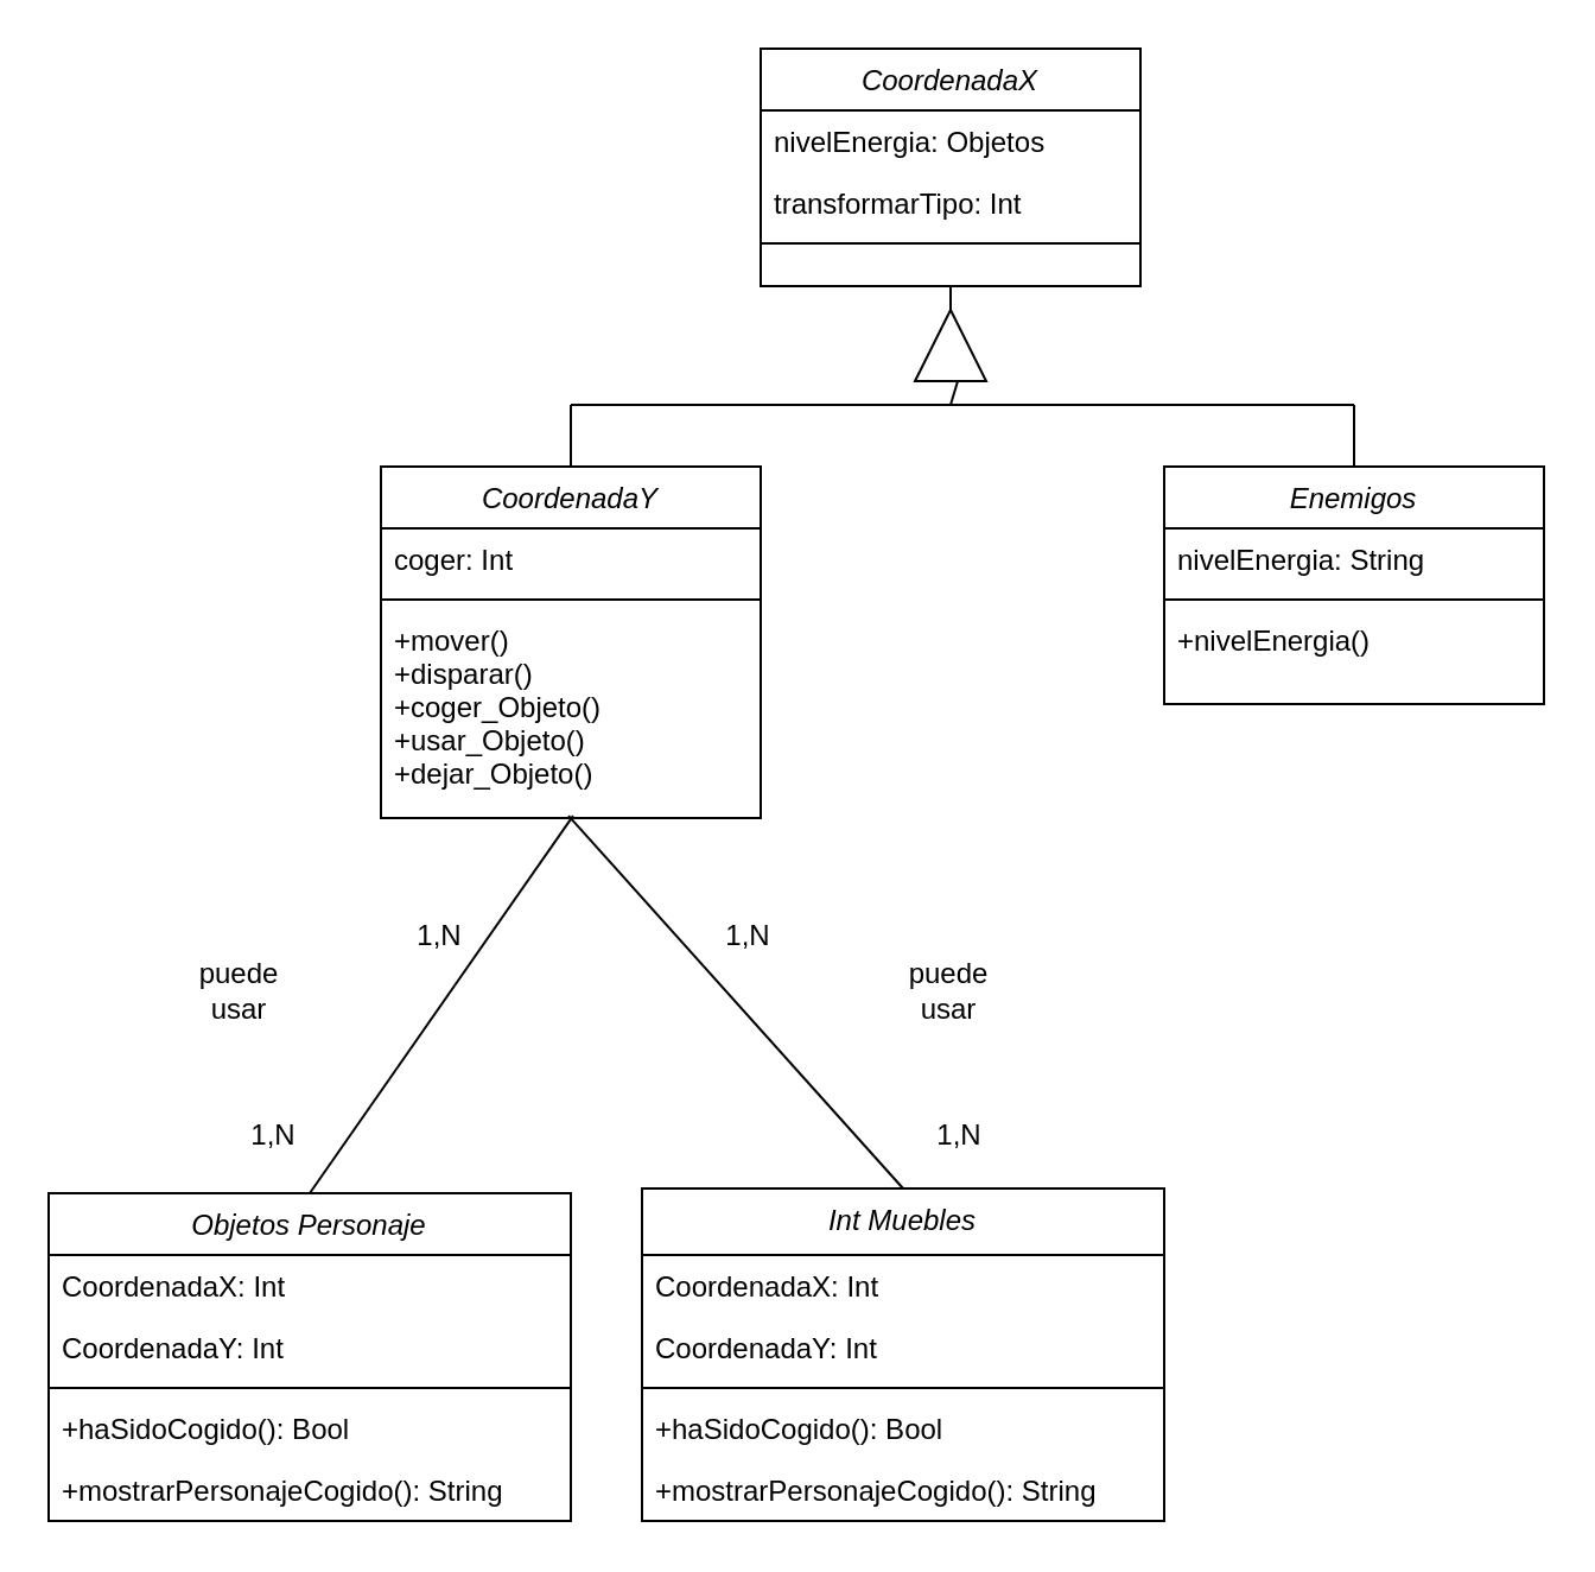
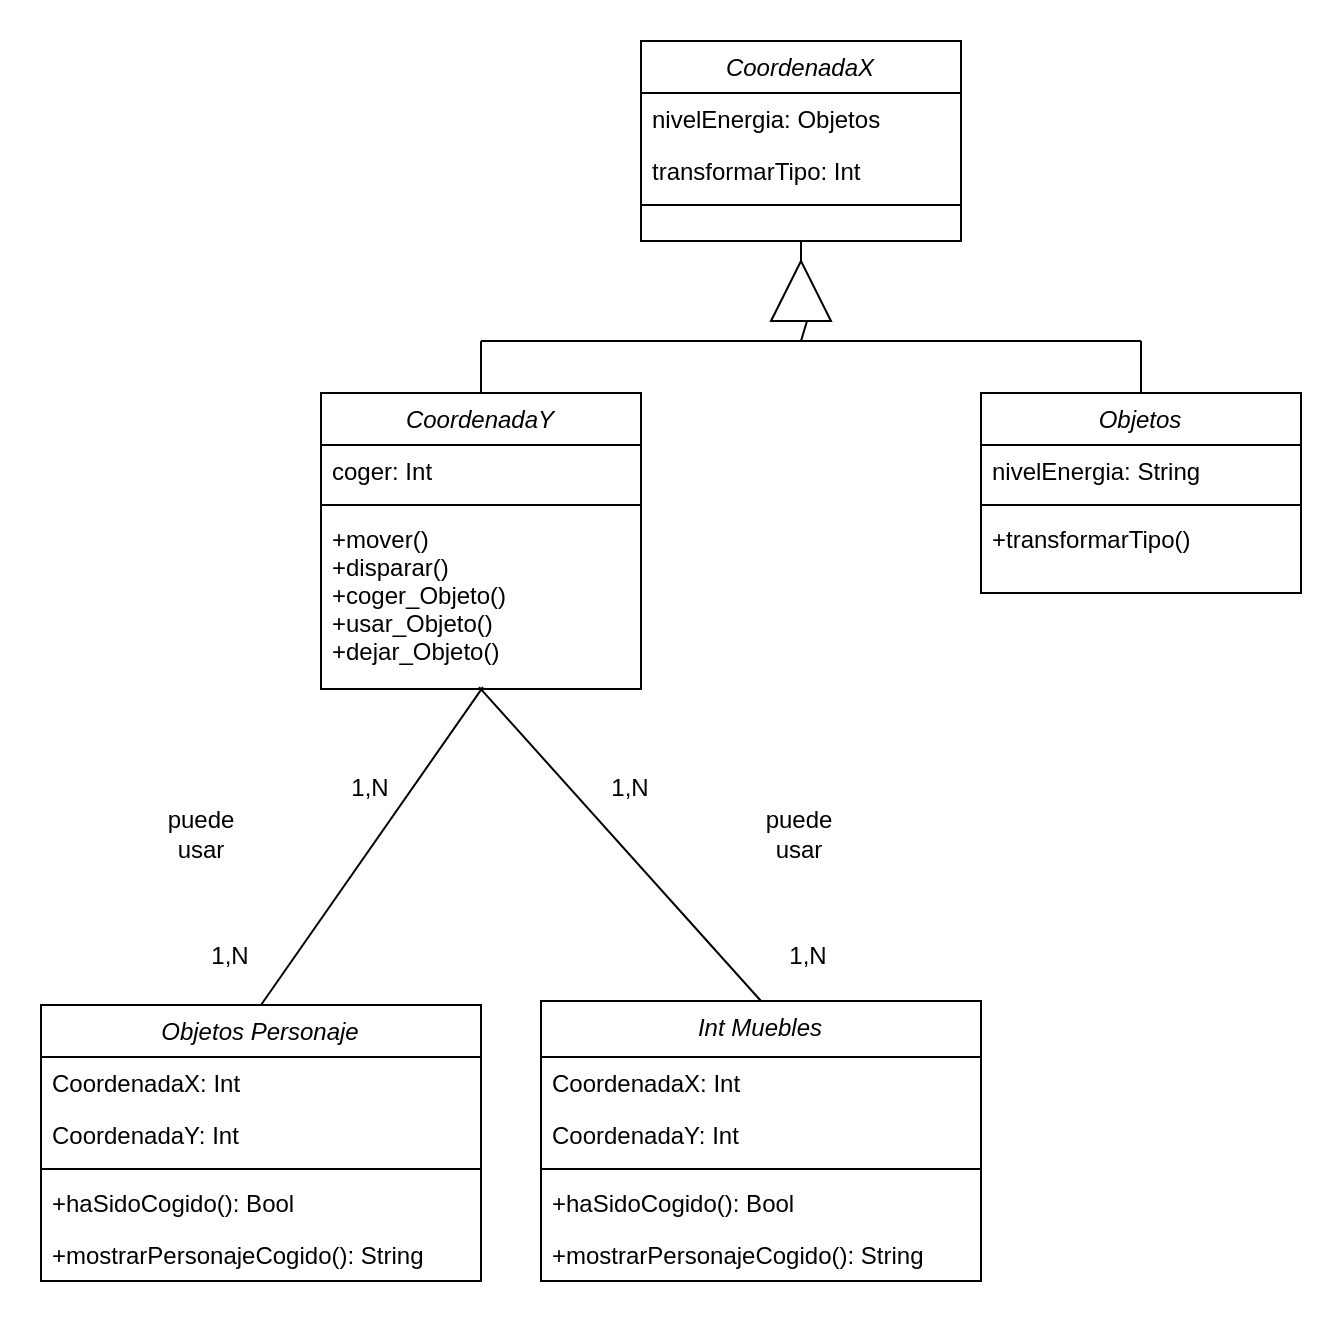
- <mxCell id="6" value="Enemigos" style="swimlane;fontStyle=2;align=center;verticalAlign=top;childLayout=stackLayout;horizontal=1;startSize=26;horizontalStack=0;resizeParent=1;resizeLast=0;collapsible=1;marginBottom=0;rounded=0;shadow=0;strokeWidth=1;" parent="1" vertex="1"><mxGeometry x="490" y="196" width="160" height="100" as="geometry"><mxRectangle x="230" y="140" width="160" height="26" as="alternateBounds" /></mxGeometry></mxCell>
+ <mxCell id="6" value="Objetos" style="swimlane;fontStyle=2;align=center;verticalAlign=top;childLayout=stackLayout;horizontal=1;startSize=26;horizontalStack=0;resizeParent=1;resizeLast=0;collapsible=1;marginBottom=0;rounded=0;shadow=0;strokeWidth=1;" parent="1" vertex="1"><mxGeometry x="490" y="196" width="160" height="100" as="geometry"><mxRectangle x="230" y="140" width="160" height="26" as="alternateBounds" /></mxGeometry></mxCell>
- <mxCell id="9" value="+nivelEnergia()" style="text;align=left;verticalAlign=top;spacingLeft=4;spacingRight=4;overflow=hidden;rotatable=0;points=[[0,0.5],[1,0.5]];portConstraint=eastwest;" parent="6" vertex="1"><mxGeometry y="60" width="160" height="26" as="geometry" /></mxCell>
+ <mxCell id="9" value="+transformarTipo()" style="text;align=left;verticalAlign=top;spacingLeft=4;spacingRight=4;overflow=hidden;rotatable=0;points=[[0,0.5],[1,0.5]];portConstraint=eastwest;" parent="6" vertex="1"><mxGeometry y="60" width="160" height="26" as="geometry" /></mxCell>
